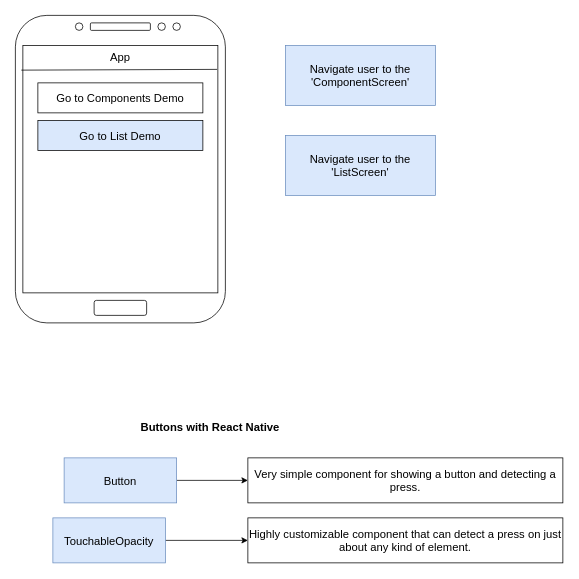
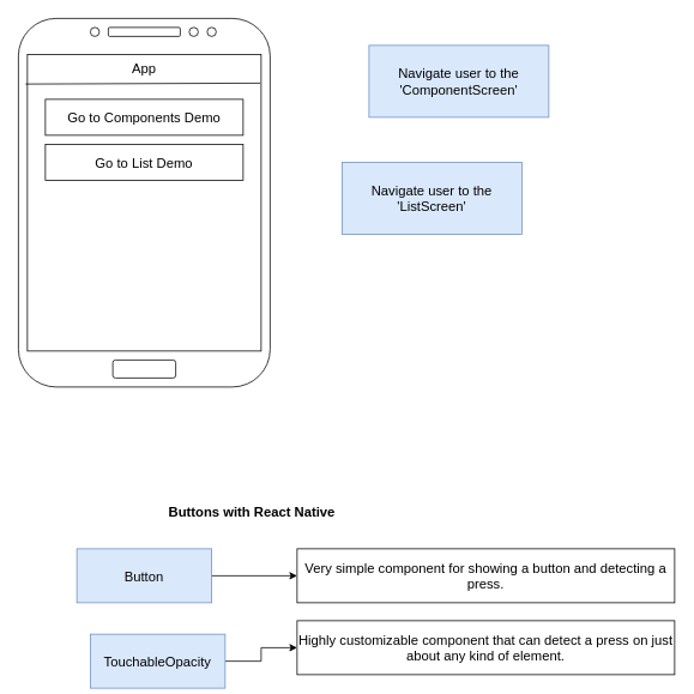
- <mxCell id="13" value="Navigate user to the 'ComponentScreen'" style="rounded=0;whiteSpace=wrap;html=1;fontSize=15;fillColor=#dae8fc;strokeColor=#6c8ebf;" vertex="1" parent="1"><mxGeometry x="380" y="60" width="200" height="80" as="geometry" /></mxCell>
+ <mxCell id="13" value="Navigate user to the 'ComponentScreen'" style="rounded=0;whiteSpace=wrap;html=1;fontSize=15;fillColor=#dae8fc;strokeColor=#6c8ebf;" vertex="1" parent="1"><mxGeometry x="410" y="50" width="200" height="80" as="geometry" /></mxCell>
- <mxCell id="12" value="Go to List Demo" style="rounded=0;whiteSpace=wrap;html=1;fontSize=15;fillColor=#dae8fc;" vertex="1" parent="1"><mxGeometry x="50" y="160" width="220" height="40" as="geometry" /></mxCell>
+ <mxCell id="12" value="Go to List Demo" style="rounded=0;whiteSpace=wrap;html=1;fontSize=15;" vertex="1" parent="1"><mxGeometry x="50" y="160" width="220" height="40" as="geometry" /></mxCell>
- <mxCell id="19" value="TouchableOpacity" style="rounded=0;whiteSpace=wrap;html=1;fontSize=15;fillColor=#dae8fc;strokeColor=#6c8ebf;" vertex="1" parent="1"><mxGeometry x="70" y="690" width="150" height="60" as="geometry" /></mxCell>
+ <mxCell id="19" value="TouchableOpacity" style="rounded=0;whiteSpace=wrap;html=1;fontSize=15;fillColor=#dae8fc;strokeColor=#6c8ebf;" vertex="1" parent="1"><mxGeometry x="100" y="705" width="150" height="60" as="geometry" /></mxCell>
